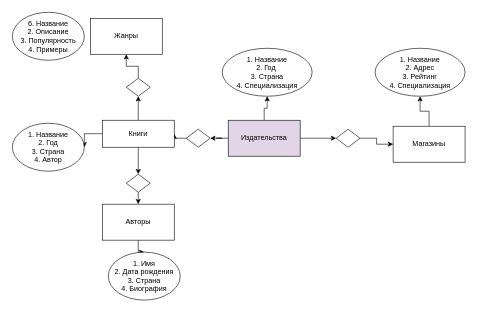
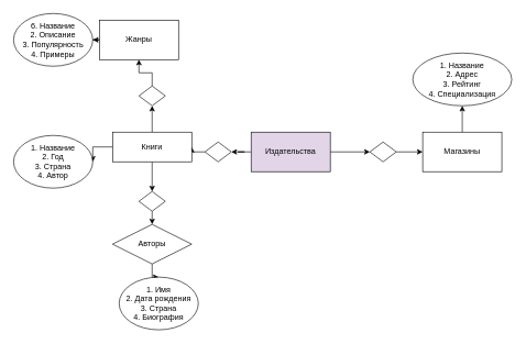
+ <mxCell id="26" value="" style="edgeStyle=orthogonalEdgeStyle;rounded=0;orthogonalLoop=1;jettySize=auto;html=1;" parent="1" source="27" target="28" edge="1"><mxGeometry relative="1" as="geometry" /></mxCell>
- <mxCell id="6" value="1. Название&lt;br&gt;2. Год&amp;nbsp;&lt;br&gt;3. Страна&lt;br&gt;4. Специализация" style="ellipse;whiteSpace=wrap;html=1;" parent="1" vertex="1"><mxGeometry x="370" y="80" width="150" height="80" as="geometry" /></mxCell>
- <mxCell id="2" value="" style="edgeStyle=orthogonalEdgeStyle;rounded=0;orthogonalLoop=1;jettySize=auto;html=1;" parent="1" source="5" target="6" edge="1"><mxGeometry relative="1" as="geometry" /></mxCell>
- <mxCell id="10" value="Магазины" style="whiteSpace=wrap;html=1;rounded=0;" parent="1" vertex="1"><mxGeometry x="655" y="210" width="120" height="60" as="geometry" /></mxCell>
+ <mxCell id="10" value="Магазины" style="whiteSpace=wrap;html=1;rounded=0;" parent="1" vertex="1"><mxGeometry x="640" y="200" width="120" height="60" as="geometry" /></mxCell>
- <mxCell id="22" value="Авторы" style="whiteSpace=wrap;html=1;rounded=0;" parent="1" vertex="1"><mxGeometry x="170" y="340" width="120" height="60" as="geometry" /></mxCell>
+ <mxCell id="22" value="Авторы" style="rhombus;whiteSpace=wrap;html=1;" parent="1" vertex="1"><mxGeometry x="170" y="340" width="120" height="60" as="geometry" /></mxCell>
